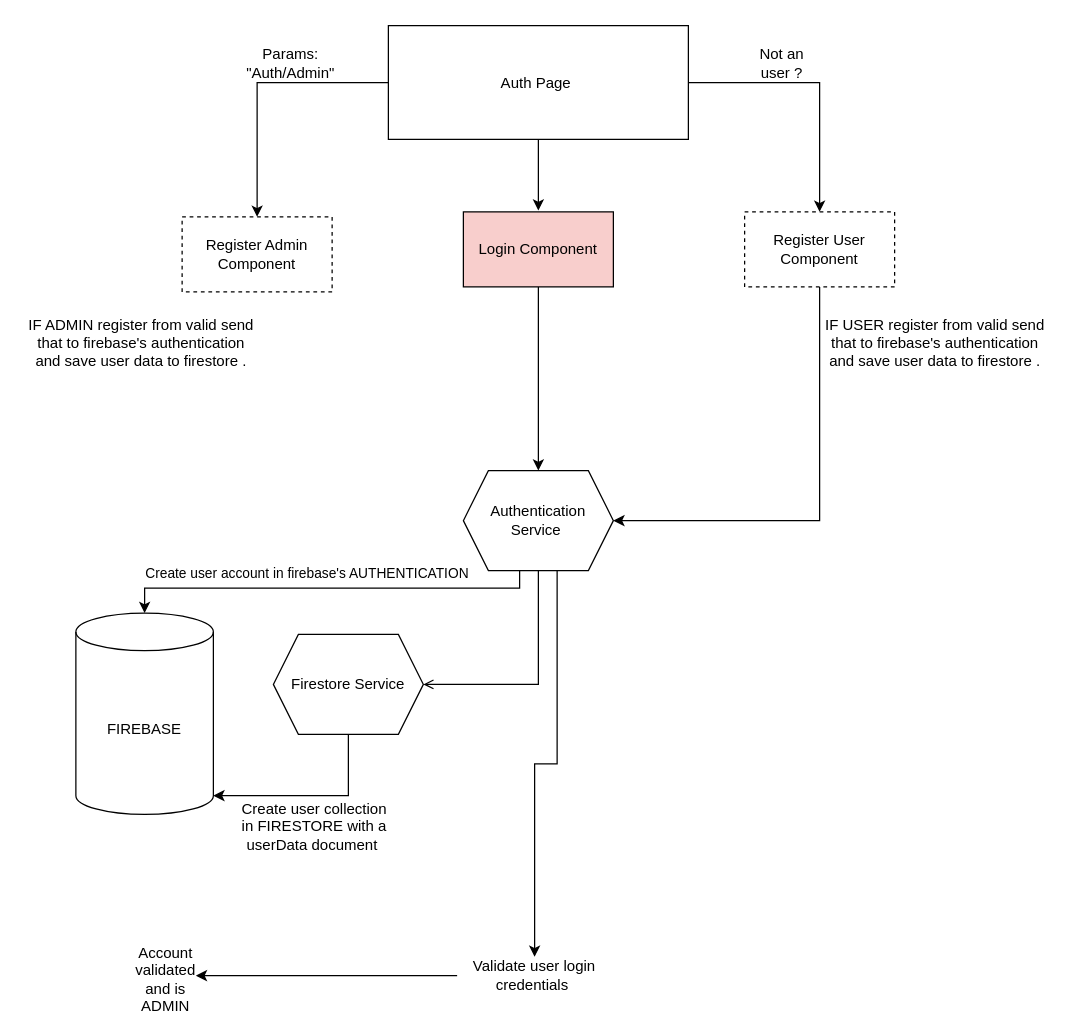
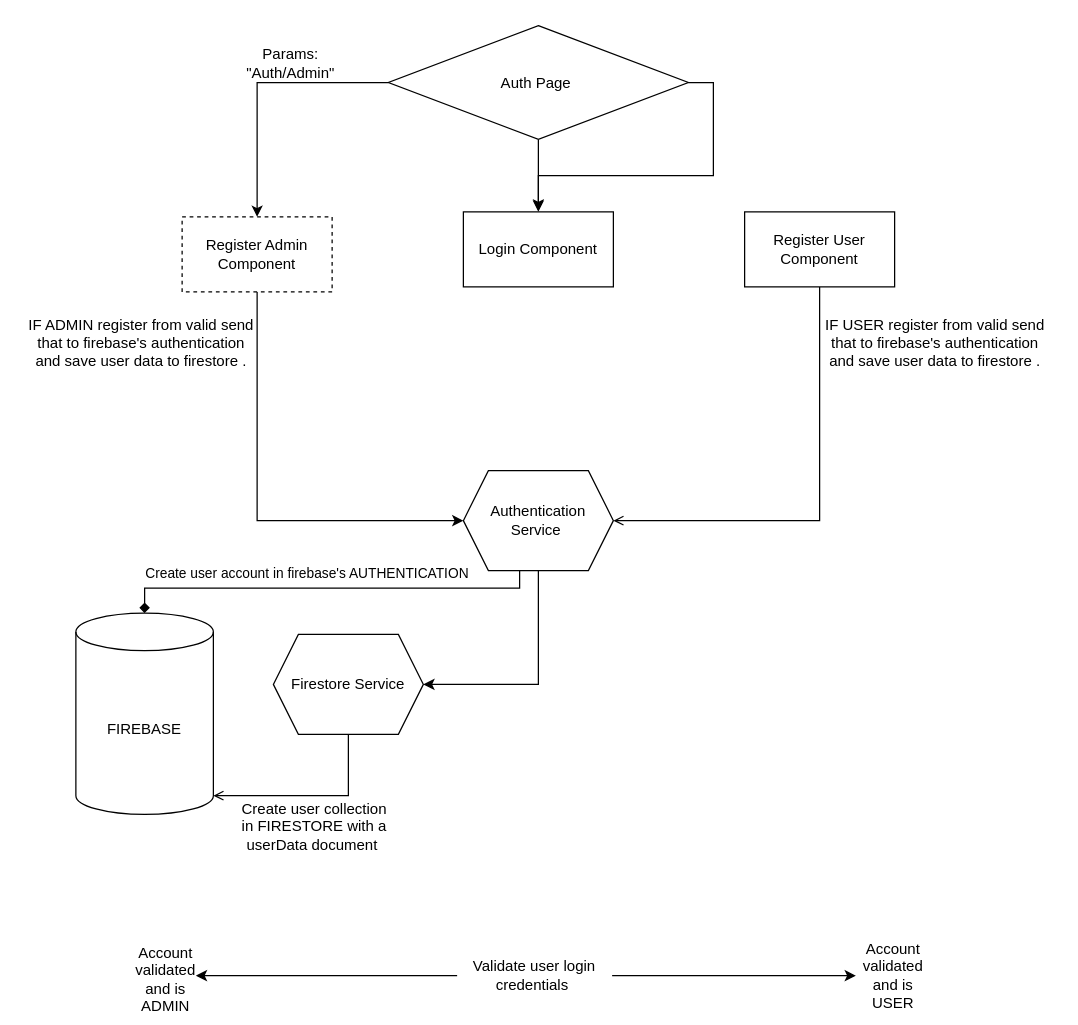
- <mxCell id="8" value="Not an user ?" style="text;html=1;strokeColor=none;fillColor=none;align=center;verticalAlign=middle;whiteSpace=wrap;rounded=0;" vertex="1" parent="1"><mxGeometry x="595" y="35" width="60" height="30" as="geometry" /></mxCell>
- <mxCell id="5" value="Auth Page&amp;nbsp;" style="rounded=0;whiteSpace=wrap;html=1;" vertex="1" parent="1"><mxGeometry x="310" y="20" width="240" height="91" as="geometry" /></mxCell>
+ <mxCell id="5" value="Auth Page&amp;nbsp;" style="rhombus;whiteSpace=wrap;html=1;" vertex="1" parent="1"><mxGeometry x="310" y="20" width="240" height="91" as="geometry" /></mxCell>
- <mxCell id="3" style="edgeStyle=orthogonalEdgeStyle;rounded=0;orthogonalLoop=1;jettySize=auto;html=1;exitX=1;exitY=0.5;exitDx=0;exitDy=0;entryX=0.5;entryY=0;entryDx=0;entryDy=0;" edge="1" parent="1" source="5" target="10"><mxGeometry relative="1" as="geometry" /></mxCell>
+ <mxCell id="3" style="edgeStyle=orthogonalEdgeStyle;rounded=0;orthogonalLoop=1;jettySize=auto;html=1;exitX=1;exitY=0.5;exitDx=0;exitDy=0;" edge="1" parent="1" source="5" target="7"><mxGeometry relative="1" as="geometry" /></mxCell>
- <mxCell id="7" value="Login Component" style="rounded=0;whiteSpace=wrap;html=1;fillColor=#f8cecc;" vertex="1" parent="1"><mxGeometry x="370" y="169" width="120" height="60" as="geometry" /></mxCell>
+ <mxCell id="7" value="Login Component" style="rounded=0;whiteSpace=wrap;html=1;" vertex="1" parent="1"><mxGeometry x="370" y="169" width="120" height="60" as="geometry" /></mxCell>
- <mxCell id="10" value="Register User Component" style="rounded=0;whiteSpace=wrap;html=1;dashed=1;" vertex="1" parent="1"><mxGeometry x="595" y="169" width="120" height="60" as="geometry" /></mxCell>
+ <mxCell id="10" value="Register User Component" style="rounded=0;whiteSpace=wrap;html=1;" vertex="1" parent="1"><mxGeometry x="595" y="169" width="120" height="60" as="geometry" /></mxCell>
- <mxCell id="6" style="edgeStyle=orthogonalEdgeStyle;rounded=0;orthogonalLoop=1;jettySize=auto;html=1;exitX=0.5;exitY=1;exitDx=0;exitDy=0;entryX=0.5;entryY=0;entryDx=0;entryDy=0;" edge="1" parent="1" source="7" target="25"><mxGeometry relative="1" as="geometry" /></mxCell>
+ <mxCell id="11" style="edgeStyle=orthogonalEdgeStyle;rounded=0;orthogonalLoop=1;jettySize=auto;html=1;exitX=0.5;exitY=1;exitDx=0;exitDy=0;entryX=0;entryY=0.5;entryDx=0;entryDy=0;" edge="1" parent="1" source="12" target="25"><mxGeometry relative="1" as="geometry" /></mxCell>
- <mxCell id="9" style="edgeStyle=orthogonalEdgeStyle;rounded=0;orthogonalLoop=1;jettySize=auto;html=1;exitX=0.5;exitY=1;exitDx=0;exitDy=0;entryX=1;entryY=0.5;entryDx=0;entryDy=0;" edge="1" parent="1" source="10" target="25"><mxGeometry relative="1" as="geometry" /></mxCell>
+ <mxCell id="9" style="edgeStyle=orthogonalEdgeStyle;rounded=0;orthogonalLoop=1;jettySize=auto;html=1;exitX=0.5;exitY=1;exitDx=0;exitDy=0;entryX=1;entryY=0.5;entryDx=0;entryDy=0;endArrow=open;" edge="1" parent="1" source="10" target="25"><mxGeometry relative="1" as="geometry" /></mxCell>
- <mxCell id="22" style="edgeStyle=orthogonalEdgeStyle;rounded=0;orthogonalLoop=1;jettySize=auto;html=1;exitX=0.375;exitY=1;exitDx=0;exitDy=0;entryX=0.5;entryY=0;entryDx=0;entryDy=0;entryPerimeter=0;" edge="1" parent="1" source="25" target="14"><mxGeometry relative="1" as="geometry"><Array as="points"><mxPoint x="415" y="470" /><mxPoint x="115" y="470" /></Array></mxGeometry></mxCell>
+ <mxCell id="22" style="edgeStyle=orthogonalEdgeStyle;rounded=0;orthogonalLoop=1;jettySize=auto;html=1;exitX=0.375;exitY=1;exitDx=0;exitDy=0;entryX=0.5;entryY=0;entryDx=0;entryDy=0;entryPerimeter=0;endArrow=diamond;" edge="1" parent="1" source="25" target="14"><mxGeometry relative="1" as="geometry"><Array as="points"><mxPoint x="415" y="470" /><mxPoint x="115" y="470" /></Array></mxGeometry></mxCell>
- <mxCell id="23" style="edgeStyle=orthogonalEdgeStyle;rounded=0;orthogonalLoop=1;jettySize=auto;html=1;exitX=0.5;exitY=1;exitDx=0;exitDy=0;entryX=1;entryY=0.5;entryDx=0;entryDy=0;endArrow=open;" edge="1" parent="1" source="25" target="27"><mxGeometry relative="1" as="geometry" /></mxCell>
+ <mxCell id="23" style="edgeStyle=orthogonalEdgeStyle;rounded=0;orthogonalLoop=1;jettySize=auto;html=1;exitX=0.5;exitY=1;exitDx=0;exitDy=0;entryX=1;entryY=0.5;entryDx=0;entryDy=0;" edge="1" parent="1" source="25" target="27"><mxGeometry relative="1" as="geometry" /></mxCell>
- <mxCell id="24" style="edgeStyle=orthogonalEdgeStyle;rounded=0;orthogonalLoop=1;jettySize=auto;html=1;exitX=0.625;exitY=1;exitDx=0;exitDy=0;entryX=0.5;entryY=0;entryDx=0;entryDy=0;" edge="1" parent="1" source="25" target="15"><mxGeometry relative="1" as="geometry" /></mxCell>
- <mxCell id="26" style="edgeStyle=orthogonalEdgeStyle;rounded=0;orthogonalLoop=1;jettySize=auto;html=1;exitX=0.5;exitY=1;exitDx=0;exitDy=0;entryX=1;entryY=1;entryDx=0;entryDy=-15;entryPerimeter=0;" edge="1" parent="1" source="27" target="14"><mxGeometry relative="1" as="geometry" /></mxCell>
+ <mxCell id="26" style="edgeStyle=orthogonalEdgeStyle;rounded=0;orthogonalLoop=1;jettySize=auto;html=1;exitX=0.5;exitY=1;exitDx=0;exitDy=0;entryX=1;entryY=1;entryDx=0;entryDy=-15;entryPerimeter=0;endArrow=open;" edge="1" parent="1" source="27" target="14"><mxGeometry relative="1" as="geometry" /></mxCell>
+ <mxCell id="18" value="" style="endArrow=classic;html=1;rounded=0;exitX=1;exitY=0.5;exitDx=0;exitDy=0;entryX=0;entryY=0.5;entryDx=0;entryDy=0;" edge="1" parent="1" source="15" target="17"><mxGeometry width="50" height="50" relative="1" as="geometry"><mxPoint x="442" y="809" as="sourcePoint" /><mxPoint x="492" y="759" as="targetPoint" /></mxGeometry></mxCell>
+ <mxCell id="17" value="Account validated and is USER" style="text;html=1;strokeColor=none;fillColor=none;align=center;verticalAlign=middle;whiteSpace=wrap;rounded=0;" vertex="1" parent="1"><mxGeometry x="684" y="765" width="60" height="30" as="geometry" /></mxCell>
